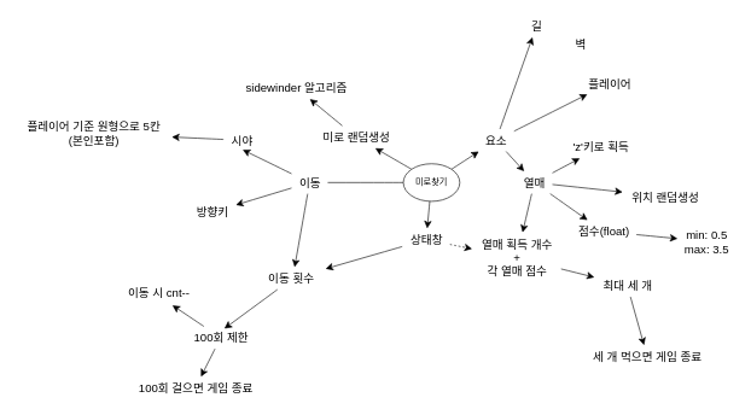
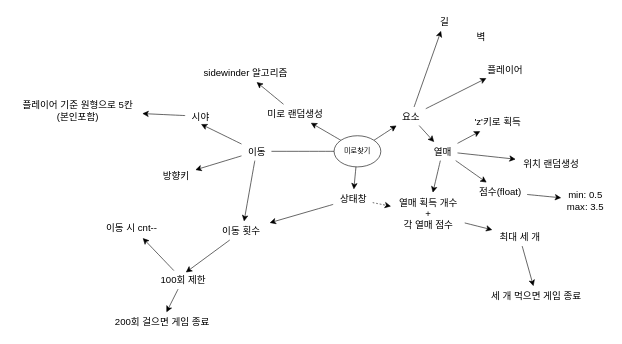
- <mxCell id="11" value="이동 시 cnt--" style="text;html=1;align=center;verticalAlign=middle;resizable=0;points=[];autosize=1;strokeColor=none;fillColor=none;fontSize=16;" vertex="1" parent="1"><mxGeometry x="164.5" y="388.5" width="107" height="31" as="geometry" /></mxCell>
+ <mxCell id="11" value="이동 시 cnt--" style="text;html=1;align=center;verticalAlign=middle;resizable=0;points=[];autosize=1;strokeColor=none;fillColor=none;fontSize=16;" vertex="1" parent="1"><mxGeometry x="164.5" y="363.5" width="107" height="31" as="geometry" /></mxCell>
- <mxCell id="48" value="100회 걸으면 게임 종료" style="text;html=1;align=center;verticalAlign=middle;resizable=0;points=[];autosize=1;strokeColor=none;fillColor=none;fontSize=16;" vertex="1" parent="1"><mxGeometry x="175.5" y="520.5" width="186" height="31" as="geometry" /></mxCell>
+ <mxCell id="48" value="200회 걸으면 게임 종료" style="text;html=1;align=center;verticalAlign=middle;resizable=0;points=[];autosize=1;strokeColor=none;fillColor=none;fontSize=16;" vertex="1" parent="1"><mxGeometry x="175.5" y="520.5" width="186" height="31" as="geometry" /></mxCell>
